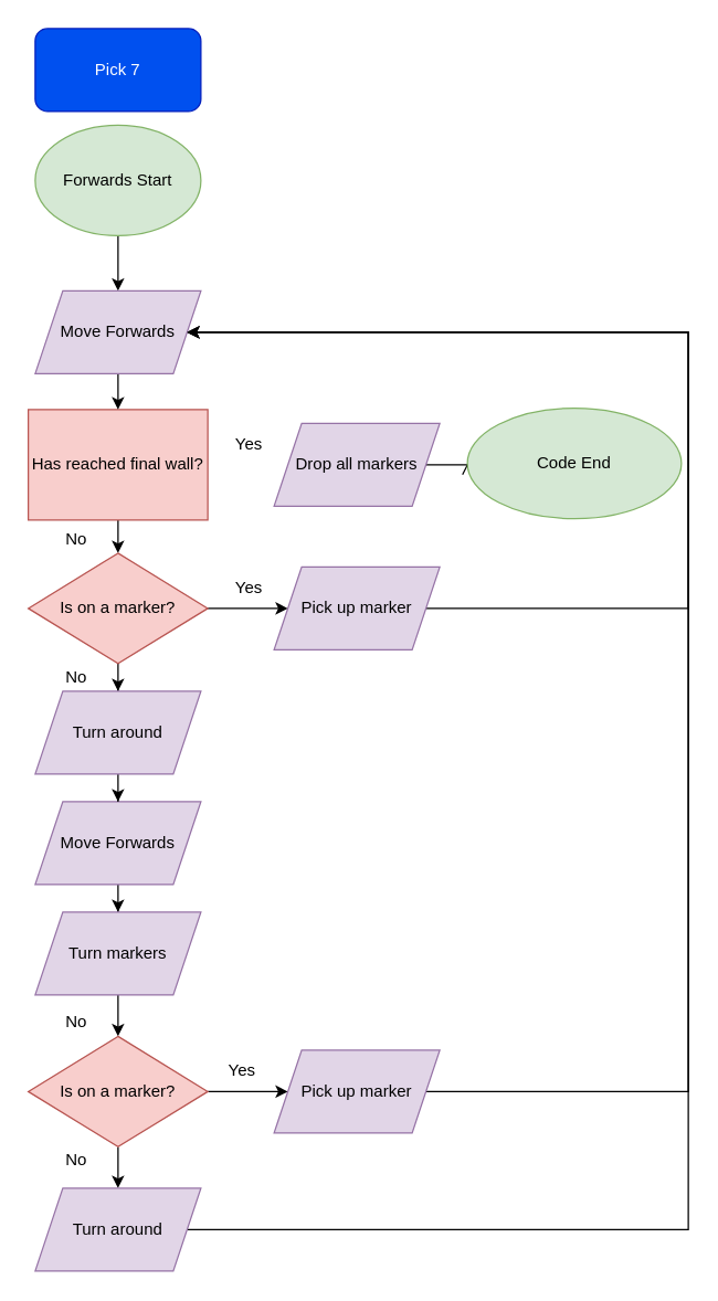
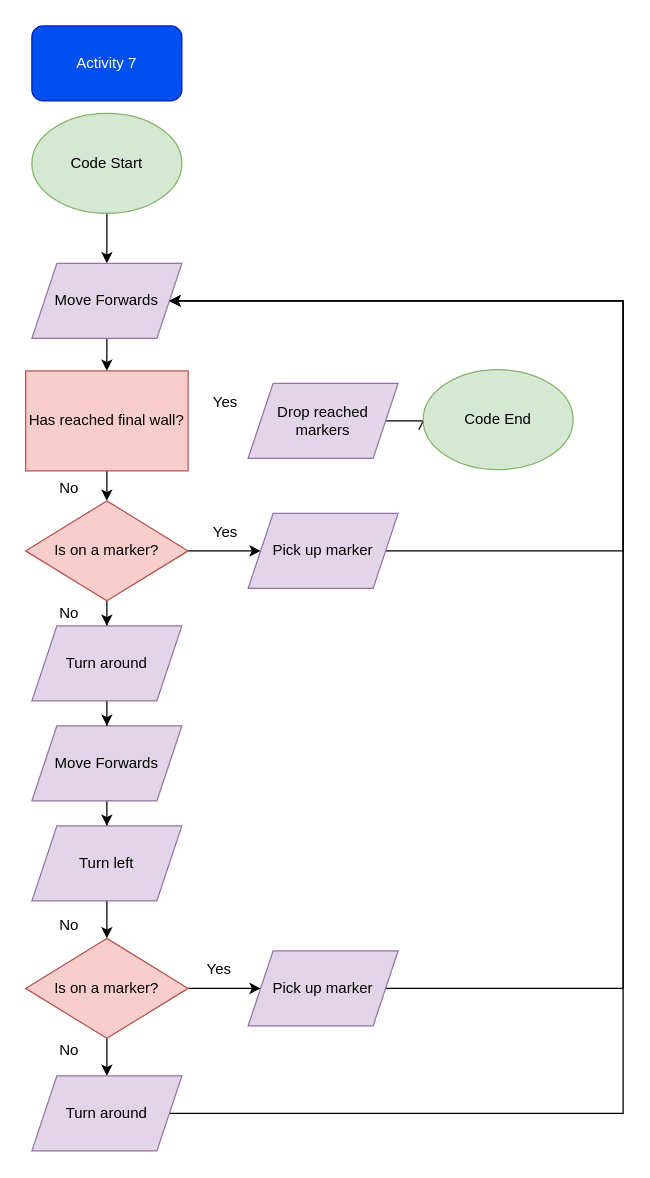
- <mxCell id="2" value="Pick 7" style="rounded=1;whiteSpace=wrap;html=1;strokeColor=#001DBC;fontColor=#ffffff;fillColor=#0050ef;gradientColor=none;" parent="1" vertex="1"><mxGeometry x="25" y="20" width="120" height="60" as="geometry" /></mxCell>
+ <mxCell id="2" value="Activity 7" style="rounded=1;whiteSpace=wrap;html=1;strokeColor=#001DBC;fontColor=#ffffff;fillColor=#0050ef;gradientColor=none;" parent="1" vertex="1"><mxGeometry x="25" y="20" width="120" height="60" as="geometry" /></mxCell>
- <mxCell id="4" value="Forwards Start" style="ellipse;whiteSpace=wrap;html=1;fillColor=#d5e8d4;strokeColor=#82b366;" parent="1" vertex="1"><mxGeometry x="25" y="90" width="120" height="80" as="geometry" /></mxCell>
+ <mxCell id="4" value="Code Start" style="ellipse;whiteSpace=wrap;html=1;fillColor=#d5e8d4;strokeColor=#82b366;" parent="1" vertex="1"><mxGeometry x="25" y="90" width="120" height="80" as="geometry" /></mxCell>
- <mxCell id="23" value="Code End" style="ellipse;whiteSpace=wrap;html=1;fillColor=#d5e8d4;strokeColor=#82b366;" vertex="1" parent="1"><mxGeometry x="338" y="295" width="155" height="80" as="geometry" /></mxCell>
+ <mxCell id="23" value="Code End" style="ellipse;whiteSpace=wrap;html=1;fillColor=#d5e8d4;strokeColor=#82b366;" vertex="1" parent="1"><mxGeometry x="338" y="295" width="120" height="80" as="geometry" /></mxCell>
- <mxCell id="11" value="Drop all markers" style="shape=parallelogram;perimeter=parallelogramPerimeter;whiteSpace=wrap;html=1;fixedSize=1;fillColor=#e1d5e7;strokeColor=#9673a6;" parent="1" vertex="1"><mxGeometry x="198" y="306" width="120" height="60" as="geometry" /></mxCell>
+ <mxCell id="11" value="Drop reached markers" style="shape=parallelogram;perimeter=parallelogramPerimeter;whiteSpace=wrap;html=1;fixedSize=1;fillColor=#e1d5e7;strokeColor=#9673a6;" parent="1" vertex="1"><mxGeometry x="198" y="306" width="120" height="60" as="geometry" /></mxCell>
- <mxCell id="17" value="Turn markers" style="shape=parallelogram;perimeter=parallelogramPerimeter;whiteSpace=wrap;html=1;fixedSize=1;fillColor=#e1d5e7;strokeColor=#9673a6;" parent="1" vertex="1"><mxGeometry x="25" y="660" width="120" height="60" as="geometry" /></mxCell>
+ <mxCell id="17" value="Turn left" style="shape=parallelogram;perimeter=parallelogramPerimeter;whiteSpace=wrap;html=1;fixedSize=1;fillColor=#e1d5e7;strokeColor=#9673a6;" parent="1" vertex="1"><mxGeometry x="25" y="660" width="120" height="60" as="geometry" /></mxCell>
